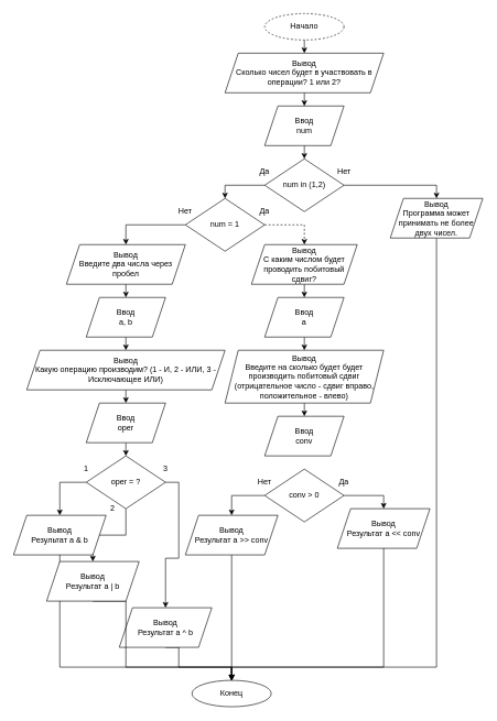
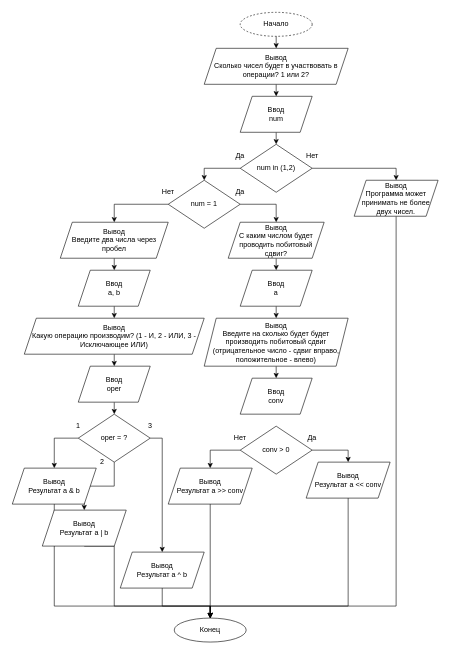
- <mxCell id="12" style="edgeStyle=orthogonalEdgeStyle;rounded=0;orthogonalLoop=1;jettySize=auto;html=1;exitX=1;exitY=0.5;exitDx=0;exitDy=0;dashed=1;" edge="1" parent="1" source="14" target="24"><mxGeometry relative="1" as="geometry" /></mxCell>
+ <mxCell id="12" style="edgeStyle=orthogonalEdgeStyle;rounded=0;orthogonalLoop=1;jettySize=auto;html=1;exitX=1;exitY=0.5;exitDx=0;exitDy=0;" edge="1" parent="1" source="14" target="24"><mxGeometry relative="1" as="geometry" /></mxCell>
- <mxCell id="52" value="Вывод&lt;br&gt;Результат a ^ b" style="shape=parallelogram;perimeter=parallelogramPerimeter;whiteSpace=wrap;html=1;fixedSize=1;" vertex="1" parent="1"><mxGeometry x="180" y="920" width="140" height="60" as="geometry" /></mxCell>
+ <mxCell id="52" value="Вывод&lt;br&gt;Результат a ^ b" style="shape=parallelogram;perimeter=parallelogramPerimeter;whiteSpace=wrap;html=1;fixedSize=1;" vertex="1" parent="1"><mxGeometry x="200" y="920" width="140" height="60" as="geometry" /></mxCell>
